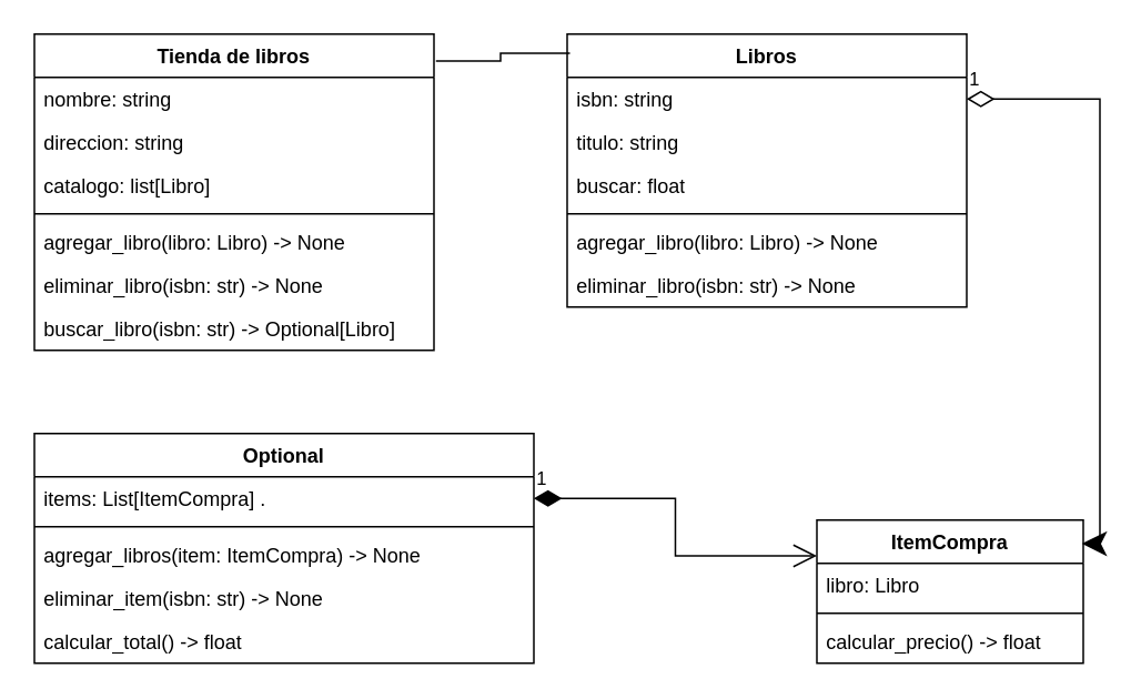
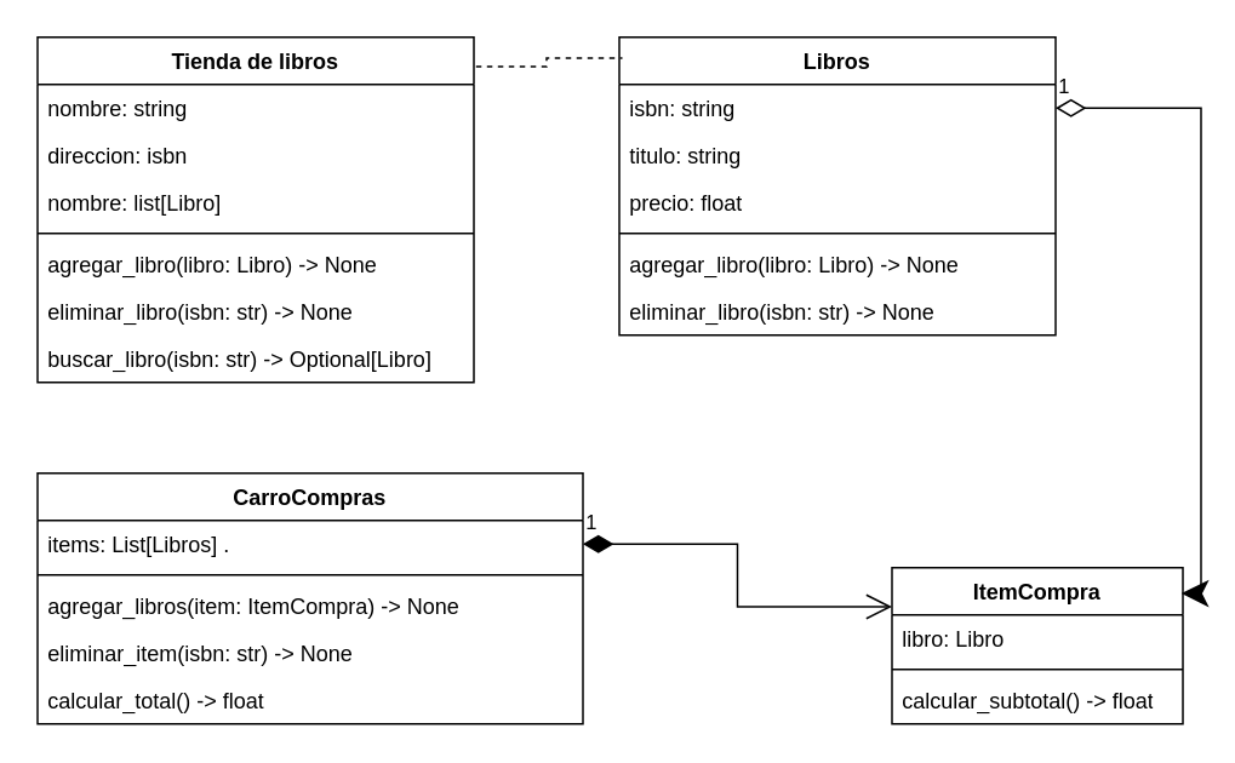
- <mxCell id="27" value="" style="endArrow=none;html=1;edgeStyle=orthogonalEdgeStyle;rounded=0;exitX=1.005;exitY=0.085;exitDx=0;exitDy=0;exitPerimeter=0;entryX=0.007;entryY=0.07;entryDx=0;entryDy=0;entryPerimeter=0;" edge="1" parent="1" source="2" target="10"><mxGeometry relative="1" as="geometry"><mxPoint x="270" y="420" as="sourcePoint" /><mxPoint x="380" y="40" as="targetPoint" /></mxGeometry></mxCell>
+ <mxCell id="27" value="" style="endArrow=none;html=1;edgeStyle=orthogonalEdgeStyle;rounded=0;exitX=1.005;exitY=0.085;exitDx=0;exitDy=0;exitPerimeter=0;entryX=0.007;entryY=0.07;entryDx=0;entryDy=0;entryPerimeter=0;dashed=1;" edge="1" parent="1" source="2" target="10"><mxGeometry relative="1" as="geometry"><mxPoint x="270" y="420" as="sourcePoint" /><mxPoint x="380" y="40" as="targetPoint" /></mxGeometry></mxCell>
- <mxCell id="4" value="direccion: string" style="text;strokeColor=none;fillColor=none;align=left;verticalAlign=top;spacingLeft=4;spacingRight=4;overflow=hidden;rotatable=0;points=[[0,0.5],[1,0.5]];portConstraint=eastwest;whiteSpace=wrap;html=1;" parent="2" vertex="1"><mxGeometry y="52" width="240" height="26" as="geometry" /></mxCell>
+ <mxCell id="4" value="direccion: isbn" style="text;strokeColor=none;fillColor=none;align=left;verticalAlign=top;spacingLeft=4;spacingRight=4;overflow=hidden;rotatable=0;points=[[0,0.5],[1,0.5]];portConstraint=eastwest;whiteSpace=wrap;html=1;" parent="2" vertex="1"><mxGeometry y="52" width="240" height="26" as="geometry" /></mxCell>
- <mxCell id="5" value="catalogo: list[Libro]" style="text;strokeColor=none;fillColor=none;align=left;verticalAlign=top;spacingLeft=4;spacingRight=4;overflow=hidden;rotatable=0;points=[[0,0.5],[1,0.5]];portConstraint=eastwest;whiteSpace=wrap;html=1;" parent="2" vertex="1"><mxGeometry y="78" width="240" height="26" as="geometry" /></mxCell>
+ <mxCell id="5" value="nombre: list[Libro]" style="text;strokeColor=none;fillColor=none;align=left;verticalAlign=top;spacingLeft=4;spacingRight=4;overflow=hidden;rotatable=0;points=[[0,0.5],[1,0.5]];portConstraint=eastwest;whiteSpace=wrap;html=1;" parent="2" vertex="1"><mxGeometry y="78" width="240" height="26" as="geometry" /></mxCell>
- <mxCell id="13" value="buscar: float" style="text;strokeColor=none;fillColor=none;align=left;verticalAlign=top;spacingLeft=4;spacingRight=4;overflow=hidden;rotatable=0;points=[[0,0.5],[1,0.5]];portConstraint=eastwest;whiteSpace=wrap;html=1;" parent="10" vertex="1"><mxGeometry y="78" width="240" height="26" as="geometry" /></mxCell>
+ <mxCell id="13" value="precio: float" style="text;strokeColor=none;fillColor=none;align=left;verticalAlign=top;spacingLeft=4;spacingRight=4;overflow=hidden;rotatable=0;points=[[0,0.5],[1,0.5]];portConstraint=eastwest;whiteSpace=wrap;html=1;" parent="10" vertex="1"><mxGeometry y="78" width="240" height="26" as="geometry" /></mxCell>
- <mxCell id="17" value="Optional" style="swimlane;fontStyle=1;align=center;verticalAlign=top;childLayout=stackLayout;horizontal=1;startSize=26;horizontalStack=0;resizeParent=1;resizeParentMax=0;resizeLast=0;collapsible=1;marginBottom=0;whiteSpace=wrap;html=1;" vertex="1" parent="1"><mxGeometry x="20" y="260" width="300" height="138" as="geometry" /></mxCell>
+ <mxCell id="17" value="CarroCompras" style="swimlane;fontStyle=1;align=center;verticalAlign=top;childLayout=stackLayout;horizontal=1;startSize=26;horizontalStack=0;resizeParent=1;resizeParentMax=0;resizeLast=0;collapsible=1;marginBottom=0;whiteSpace=wrap;html=1;" vertex="1" parent="1"><mxGeometry x="20" y="260" width="300" height="138" as="geometry" /></mxCell>
- <mxCell id="18" value="&lt;div&gt;items: List[ItemCompra] .&lt;/div&gt;&lt;div&gt;&lt;br&gt;&lt;/div&gt;" style="text;strokeColor=none;fillColor=none;align=left;verticalAlign=top;spacingLeft=4;spacingRight=4;overflow=hidden;rotatable=0;points=[[0,0.5],[1,0.5]];portConstraint=eastwest;whiteSpace=wrap;html=1;" vertex="1" parent="17"><mxGeometry y="26" width="300" height="26" as="geometry" /></mxCell>
+ <mxCell id="18" value="&lt;div&gt;items: List[Libros] .&lt;/div&gt;&lt;div&gt;&lt;br&gt;&lt;/div&gt;" style="text;strokeColor=none;fillColor=none;align=left;verticalAlign=top;spacingLeft=4;spacingRight=4;overflow=hidden;rotatable=0;points=[[0,0.5],[1,0.5]];portConstraint=eastwest;whiteSpace=wrap;html=1;" vertex="1" parent="17"><mxGeometry y="26" width="300" height="26" as="geometry" /></mxCell>
- <mxCell id="26" value="calcular_precio() -&amp;gt; float" style="text;strokeColor=none;fillColor=none;align=left;verticalAlign=top;spacingLeft=4;spacingRight=4;overflow=hidden;rotatable=0;points=[[0,0.5],[1,0.5]];portConstraint=eastwest;whiteSpace=wrap;html=1;" vertex="1" parent="23"><mxGeometry y="60" width="160" height="26" as="geometry" /></mxCell>
+ <mxCell id="26" value="calcular_subtotal() -&amp;gt; float" style="text;strokeColor=none;fillColor=none;align=left;verticalAlign=top;spacingLeft=4;spacingRight=4;overflow=hidden;rotatable=0;points=[[0,0.5],[1,0.5]];portConstraint=eastwest;whiteSpace=wrap;html=1;" vertex="1" parent="23"><mxGeometry y="60" width="160" height="26" as="geometry" /></mxCell>
